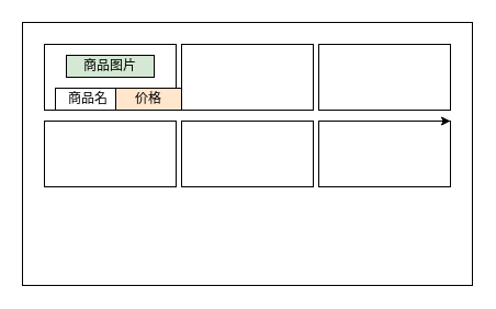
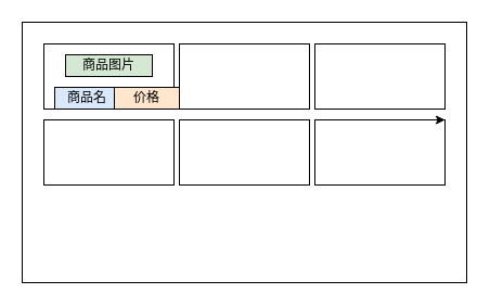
- <mxCell id="11" value="商品名" style="whiteSpace=wrap;html=1;" vertex="1" parent="1"><mxGeometry x="50" y="80" width="60" height="20" as="geometry" /></mxCell>
+ <mxCell id="11" value="商品名" style="whiteSpace=wrap;html=1;fillColor=#dae8fc;" vertex="1" parent="1"><mxGeometry x="50" y="80" width="60" height="20" as="geometry" /></mxCell>
